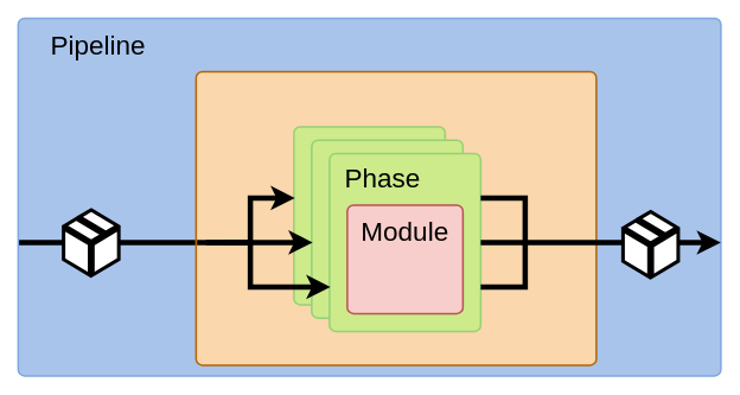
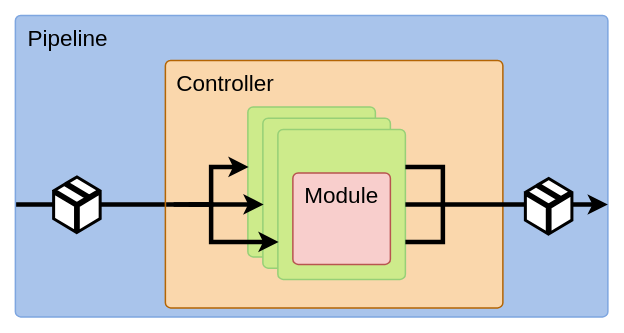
- <mxCell id="4" value="&lt;font style=&quot;font-size: 30px;&quot;&gt;Pipeline&lt;/font&gt;" style="text;html=1;align=center;verticalAlign=middle;whiteSpace=wrap;rounded=0;fontColor=#000000;" parent="1" vertex="1"><mxGeometry x="50" y="30" width="120" height="39" as="geometry" /></mxCell>
+ <mxCell id="4" value="&lt;font style=&quot;font-size: 30px;&quot;&gt;Pipeline&lt;/font&gt;" style="text;html=1;align=center;verticalAlign=middle;whiteSpace=wrap;rounded=0;fontColor=#000000;" parent="1" vertex="1"><mxGeometry x="30" y="30" width="120" height="39" as="geometry" /></mxCell>
+ <mxCell id="20" value="&lt;font style=&quot;font-size: 30px;&quot;&gt;Controller&lt;/font&gt;" style="text;html=1;align=center;verticalAlign=middle;whiteSpace=wrap;rounded=0;fontColor=#000000;" parent="6" vertex="1"><mxGeometry x="10" y="10" width="140" height="39" as="geometry" /></mxCell>
- <mxCell id="19" value="&lt;font&gt;&lt;span style=&quot;font-size: 30px;&quot;&gt;Phase&lt;/span&gt;&lt;/font&gt;" style="text;html=1;align=center;verticalAlign=middle;whiteSpace=wrap;rounded=0;fontColor=#000000;" parent="6" vertex="1"><mxGeometry x="150" y="100" width="120" height="39" as="geometry" /></mxCell>
